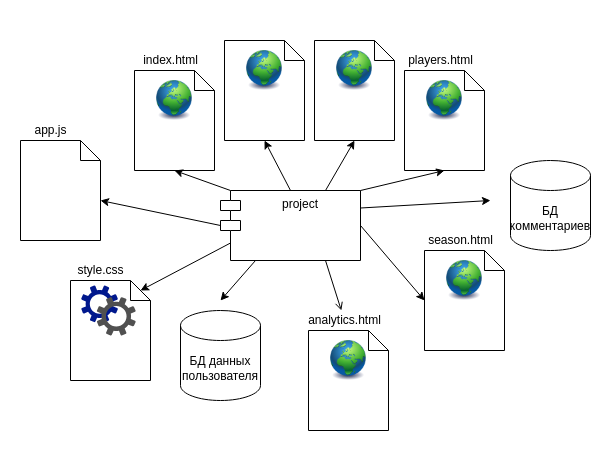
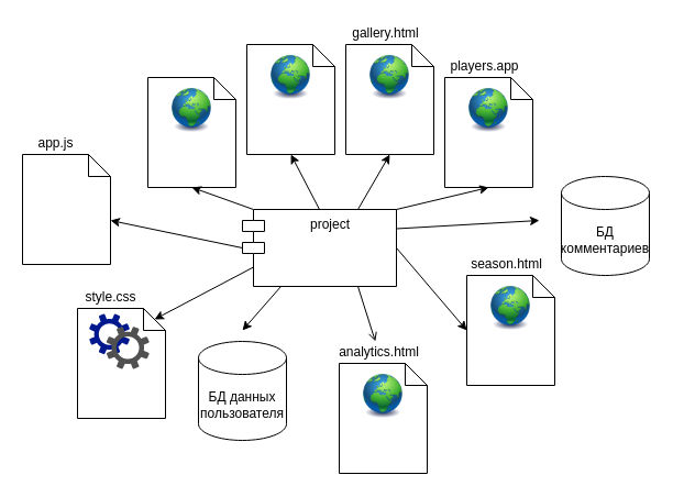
+ <mxCell id="31" value="gallery.html" style="text;html=1;align=center;verticalAlign=middle;resizable=0;points=[];autosize=1;strokeColor=none;fillColor=none;" parent="26" vertex="1"><mxGeometry width="80" height="20" as="geometry" /></mxCell>
- <mxCell id="14" value="index.html" style="text;html=1;align=center;verticalAlign=middle;resizable=0;points=[];autosize=1;strokeColor=none;fillColor=none;" parent="9" vertex="1"><mxGeometry x="5" width="70" height="20" as="geometry" /></mxCell>
- <mxCell id="37" value="players.html" style="text;html=1;align=center;verticalAlign=middle;resizable=0;points=[];autosize=1;strokeColor=none;fillColor=none;" parent="32" vertex="1"><mxGeometry width="80" height="20" as="geometry" /></mxCell>
+ <mxCell id="37" value="players.app" style="text;html=1;align=center;verticalAlign=middle;resizable=0;points=[];autosize=1;strokeColor=none;fillColor=none;" parent="32" vertex="1"><mxGeometry width="80" height="20" as="geometry" /></mxCell>
